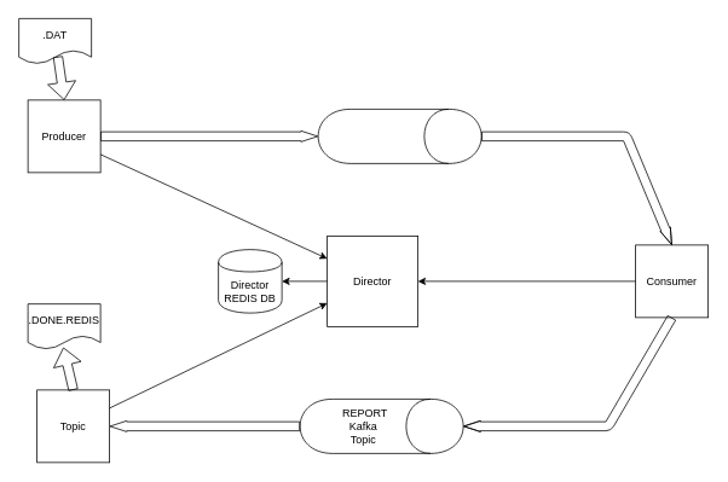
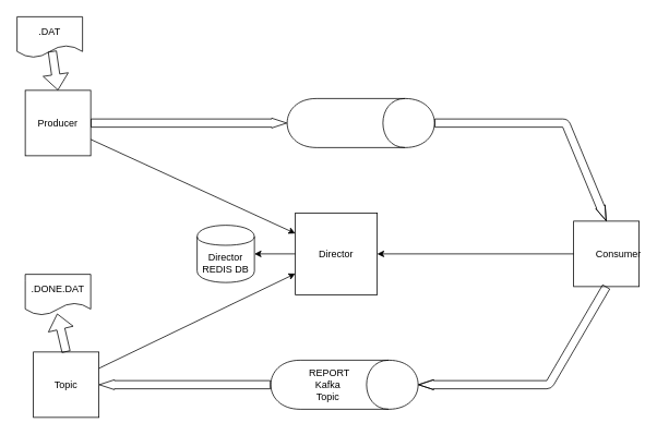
- <mxCell id="12" value="Consumer" style="text;html=1;strokeColor=none;fillColor=none;align=center;verticalAlign=middle;whiteSpace=wrap;rounded=0;" vertex="1" parent="10"><mxGeometry x="20" y="30" width="40" height="20" as="geometry" /></mxCell>
+ <mxCell id="12" value="Consumer" style="text;html=1;strokeColor=none;fillColor=none;align=center;verticalAlign=middle;whiteSpace=wrap;rounded=0;" vertex="1" parent="10"><mxGeometry x="35" y="30" width="40" height="20" as="geometry" /></mxCell>
- <mxCell id="29" value=".DONE.REDIS" style="shape=document;whiteSpace=wrap;html=1;boundedLbl=1;" vertex="1" parent="1"><mxGeometry x="30" y="335" width="80" height="50" as="geometry" /></mxCell>
+ <mxCell id="29" value=".DONE.DAT" style="shape=document;whiteSpace=wrap;html=1;boundedLbl=1;" vertex="1" parent="1"><mxGeometry x="30" y="335" width="80" height="50" as="geometry" /></mxCell>
